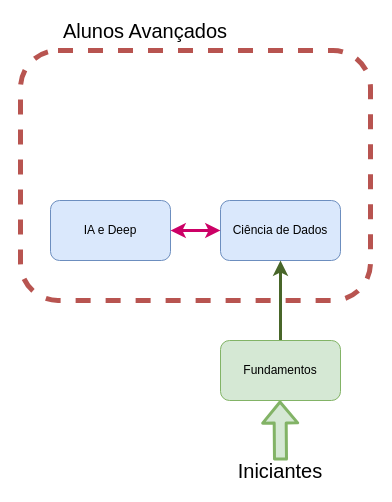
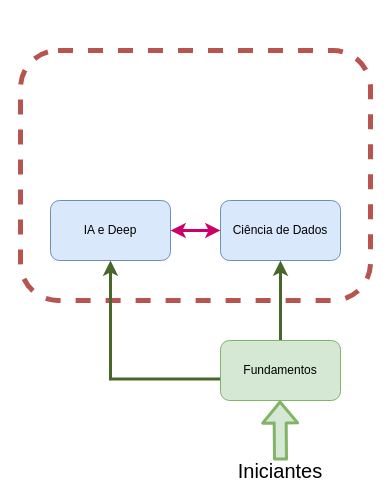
- <mxCell id="11" value="Alunos Avançados" style="text;html=1;strokeColor=none;fillColor=none;align=center;verticalAlign=middle;whiteSpace=wrap;rounded=0;dashed=1;fontSize=20;" parent="1" vertex="1"><mxGeometry x="50" y="20" width="190" height="20" as="geometry" /></mxCell>
+ <mxCell id="5" style="edgeStyle=orthogonalEdgeStyle;rounded=0;orthogonalLoop=1;jettySize=auto;html=1;entryX=0.5;entryY=1;entryDx=0;entryDy=0;exitX=0.017;exitY=0.64;exitDx=0;exitDy=0;exitPerimeter=0;strokeWidth=3;strokeColor=#486629;" parent="1" source="7" target="3" edge="1"><mxGeometry relative="1" as="geometry"><mxPoint x="150" y="340" as="sourcePoint" /></mxGeometry></mxCell>
